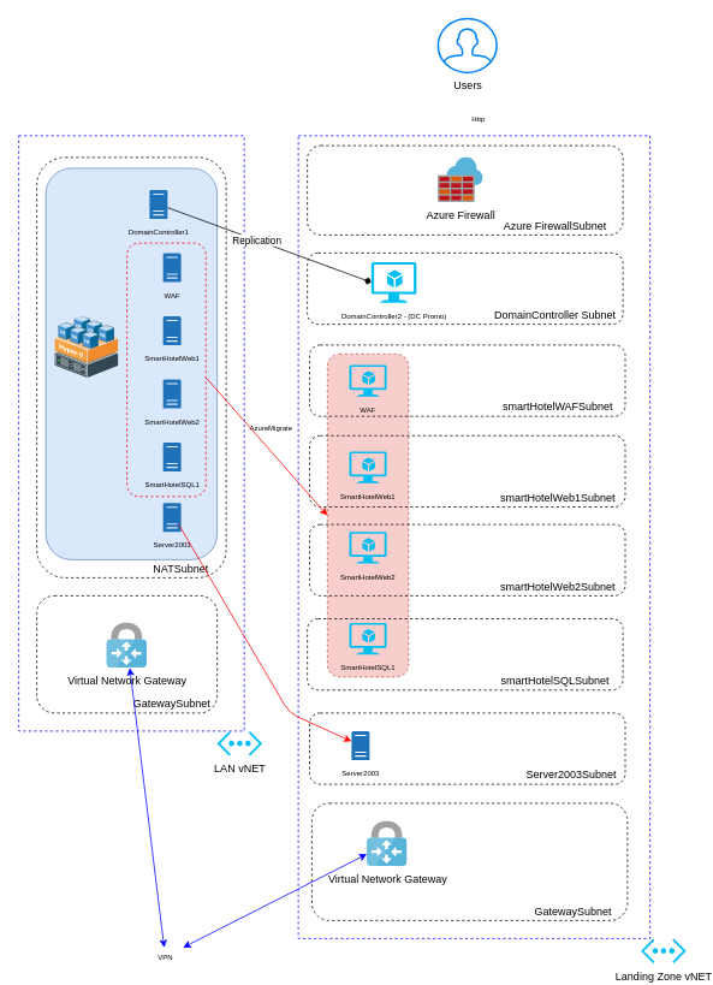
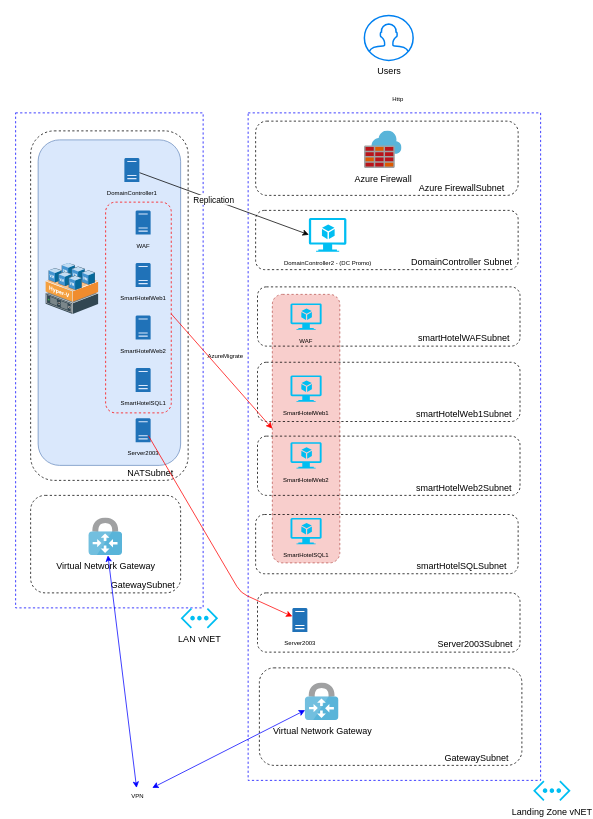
- <mxCell id="15" style="rounded=0;orthogonalLoop=1;jettySize=auto;html=1;entryX=0;entryY=0.5;entryDx=0;entryDy=0;entryPerimeter=0;endArrow=diamond;" parent="1" source="17" target="30" edge="1"><mxGeometry relative="1" as="geometry" /></mxCell>
+ <mxCell id="15" style="rounded=0;orthogonalLoop=1;jettySize=auto;html=1;entryX=0;entryY=0.5;entryDx=0;entryDy=0;entryPerimeter=0;" parent="1" source="17" target="30" edge="1"><mxGeometry relative="1" as="geometry" /></mxCell>
